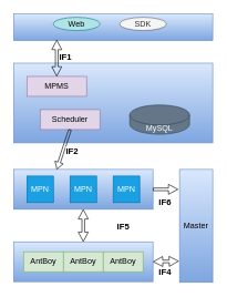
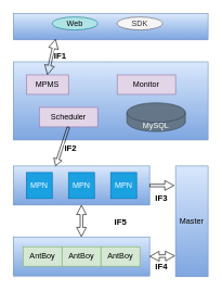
- <mxCell id="3" value="MPMS" style="rounded=0;whiteSpace=wrap;html=1;fillColor=#e1d5e7;strokeColor=#9673a6;" parent="1" vertex="1"><mxGeometry x="40" y="114" width="90" height="30" as="geometry" /></mxCell>
+ <mxCell id="3" value="MPMS" style="rounded=0;whiteSpace=wrap;html=1;fillColor=#e1d5e7;strokeColor=#9673a6;" parent="1" vertex="1"><mxGeometry x="40" y="114" width="65" height="30" as="geometry" /></mxCell>
+ <mxCell id="28" value="Monitor" style="rounded=0;whiteSpace=wrap;html=1;fillColor=#e1d5e7;strokeColor=#9673a6;" vertex="1" parent="1"><mxGeometry x="180" y="114" width="90" height="30" as="geometry" /></mxCell>
- <mxCell id="25" value="IF6" style="text;html=1;align=center;verticalAlign=middle;resizable=0;points=[];autosize=1;strokeColor=none;fillColor=none;fontStyle=1;fontSize=13;" parent="1" vertex="1"><mxGeometry x="228" y="288" width="40" height="30" as="geometry" /></mxCell>
+ <mxCell id="25" value="IF3" style="text;html=1;align=center;verticalAlign=middle;resizable=0;points=[];autosize=1;strokeColor=none;fillColor=none;fontStyle=1;fontSize=13;" parent="1" vertex="1"><mxGeometry x="228" y="288" width="40" height="30" as="geometry" /></mxCell>
